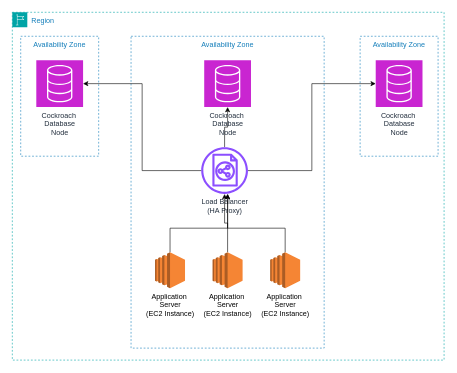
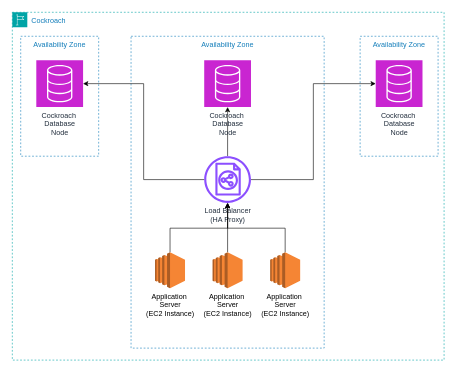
- <mxCell id="18" value="Region" style="points=[[0,0],[0.25,0],[0.5,0],[0.75,0],[1,0],[1,0.25],[1,0.5],[1,0.75],[1,1],[0.75,1],[0.5,1],[0.25,1],[0,1],[0,0.75],[0,0.5],[0,0.25]];outlineConnect=0;gradientColor=none;html=1;whiteSpace=wrap;fontSize=12;fontStyle=0;container=1;pointerEvents=0;collapsible=0;recursiveResize=0;shape=mxgraph.aws4.group;grIcon=mxgraph.aws4.group_region;strokeColor=#00A4A6;fillColor=none;verticalAlign=top;align=left;spacingLeft=30;fontColor=#147EBA;dashed=1;" vertex="1" parent="1"><mxGeometry x="20" y="20" width="720" height="580" as="geometry" /></mxCell>
+ <mxCell id="18" value="Cockroach" style="points=[[0,0],[0.25,0],[0.5,0],[0.75,0],[1,0],[1,0.25],[1,0.5],[1,0.75],[1,1],[0.75,1],[0.5,1],[0.25,1],[0,1],[0,0.75],[0,0.5],[0,0.25]];outlineConnect=0;gradientColor=none;html=1;whiteSpace=wrap;fontSize=12;fontStyle=0;container=1;pointerEvents=0;collapsible=0;recursiveResize=0;shape=mxgraph.aws4.group;grIcon=mxgraph.aws4.group_region;strokeColor=#00A4A6;fillColor=none;verticalAlign=top;align=left;spacingLeft=30;fontColor=#147EBA;dashed=1;" vertex="1" parent="1"><mxGeometry x="20" y="20" width="720" height="580" as="geometry" /></mxCell>
- <mxCell id="7" value="Load Balancer&lt;div&gt;(HA Proxy)&lt;/div&gt;" style="sketch=0;outlineConnect=0;fontColor=#232F3E;gradientColor=none;fillColor=#8C4FFF;strokeColor=none;dashed=0;verticalLabelPosition=bottom;verticalAlign=top;align=center;html=1;fontSize=12;fontStyle=0;aspect=fixed;pointerEvents=1;shape=mxgraph.aws4.classic_load_balancer;" vertex="1" parent="1"><mxGeometry x="335" y="245" width="78" height="78" as="geometry" /></mxCell>
+ <mxCell id="7" value="Load Balancer&lt;div&gt;(HA Proxy)&lt;/div&gt;" style="sketch=0;outlineConnect=0;fontColor=#232F3E;gradientColor=none;fillColor=#8C4FFF;strokeColor=none;dashed=0;verticalLabelPosition=bottom;verticalAlign=top;align=center;html=1;fontSize=12;fontStyle=0;aspect=fixed;pointerEvents=1;shape=mxgraph.aws4.classic_load_balancer;" vertex="1" parent="1"><mxGeometry x="340" y="260" width="78" height="78" as="geometry" /></mxCell>
